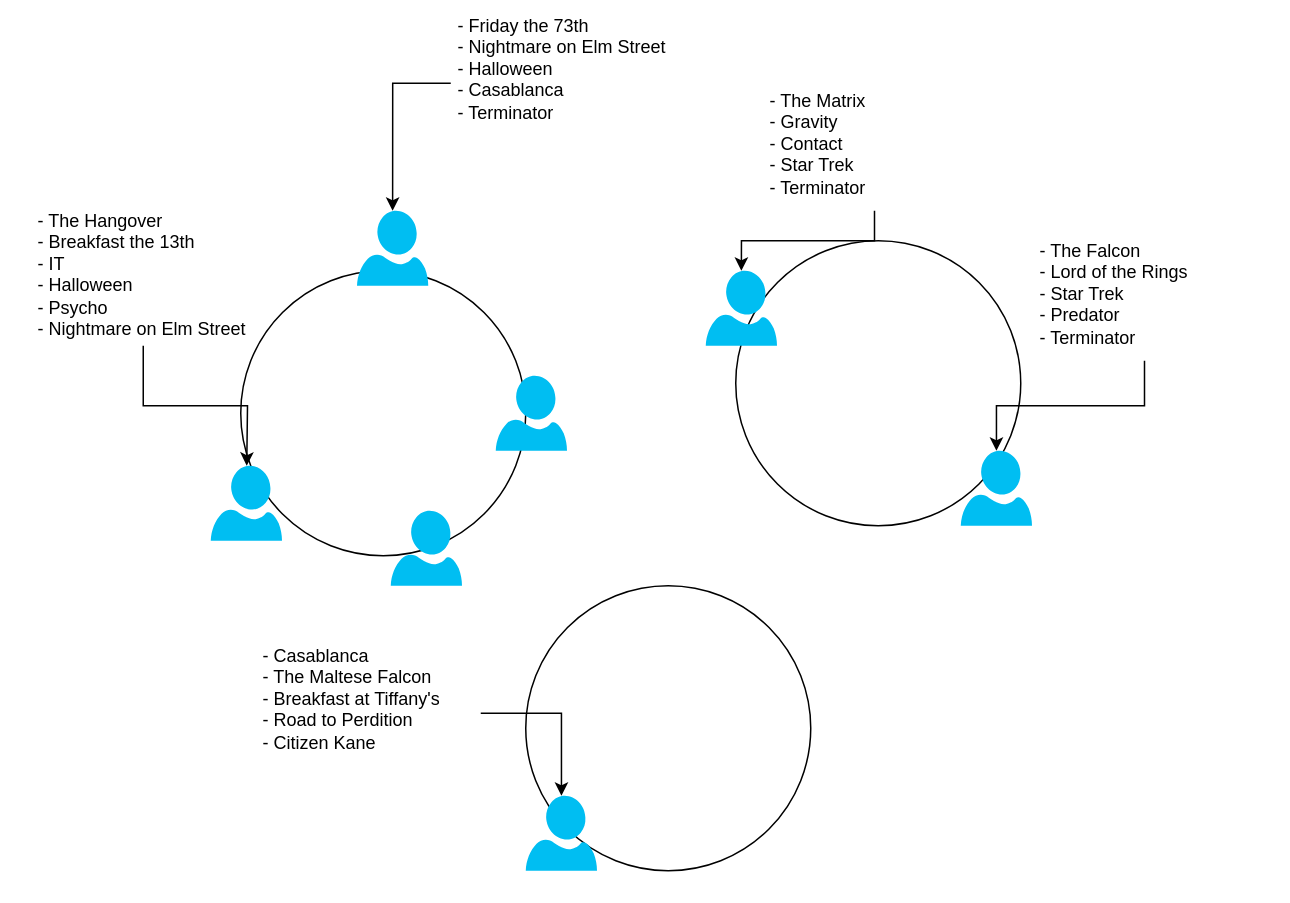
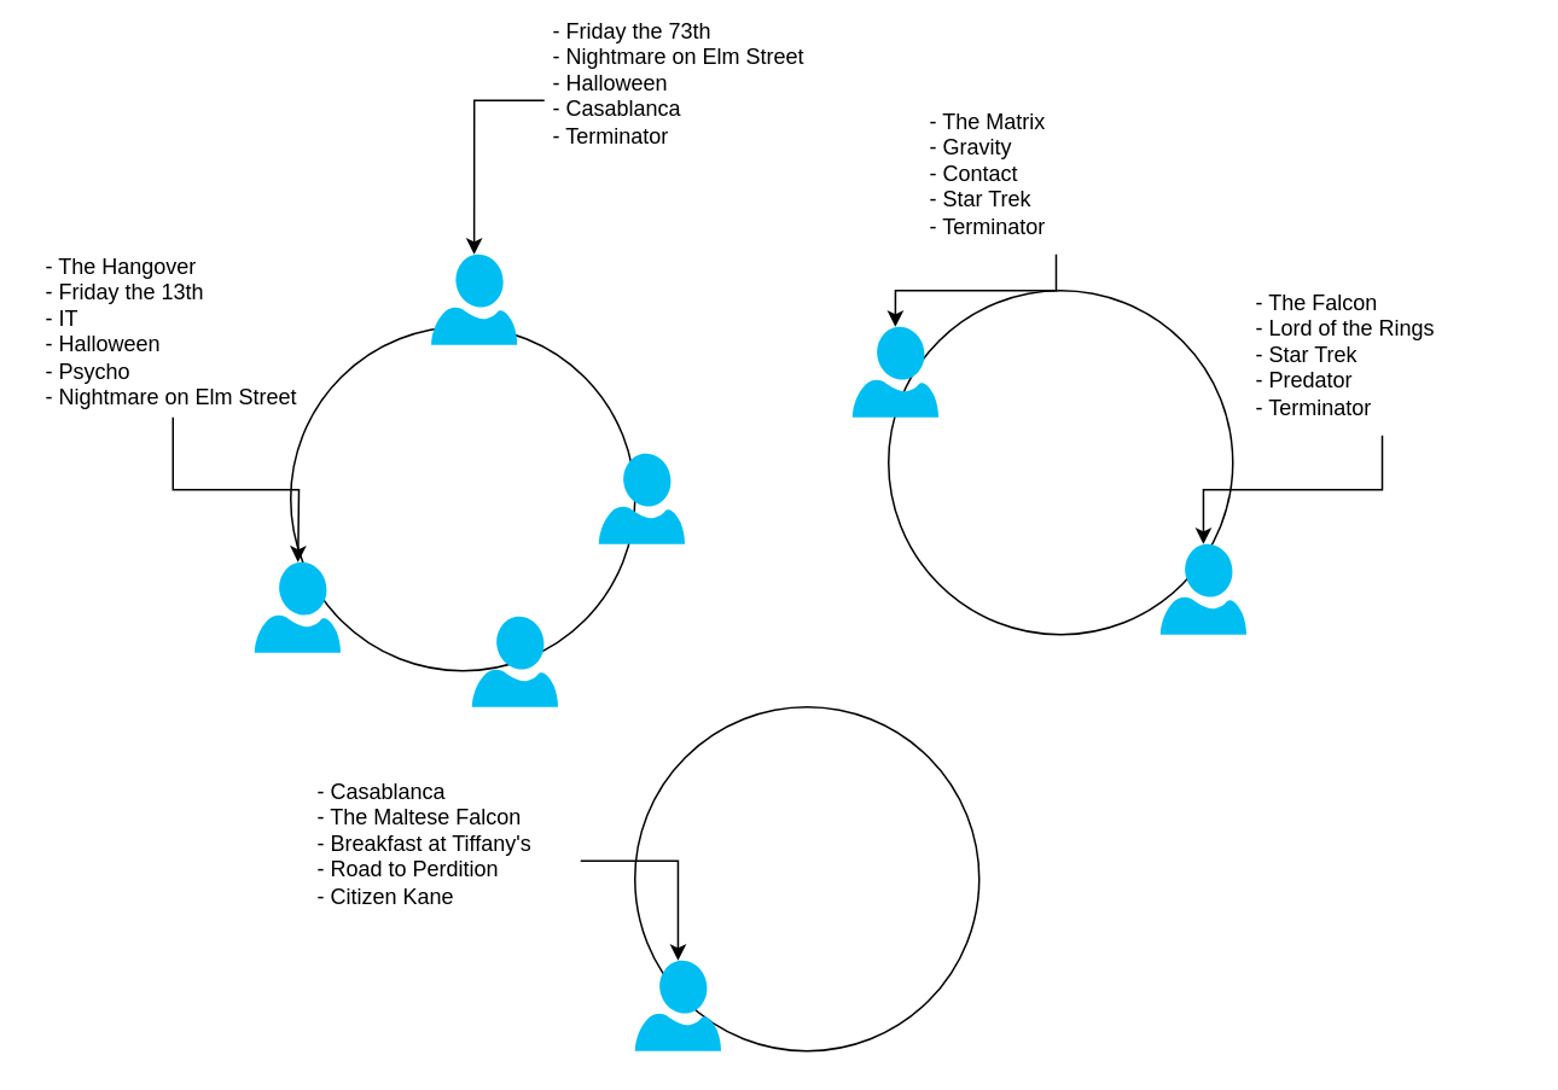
- <mxCell id="12" value="&lt;div&gt;- The Hangover&lt;/div&gt;&lt;div&gt;- Breakfast the 13th&lt;/div&gt;&lt;div&gt;- IT&lt;/div&gt;&lt;div&gt;- Halloween&lt;/div&gt;&lt;div&gt;- Psycho&lt;/div&gt;&lt;div&gt;- Nightmare on Elm Street&lt;br&gt;&lt;/div&gt;" style="text;html=1;strokeColor=none;fillColor=none;spacing=5;spacingTop=-20;whiteSpace=wrap;overflow=hidden;rounded=0;" vertex="1" parent="1"><mxGeometry x="20" y="150" width="150" height="80" as="geometry" /></mxCell>
+ <mxCell id="12" value="&lt;div&gt;- The Hangover&lt;/div&gt;&lt;div&gt;- Friday the 13th&lt;/div&gt;&lt;div&gt;- IT&lt;/div&gt;&lt;div&gt;- Halloween&lt;/div&gt;&lt;div&gt;- Psycho&lt;/div&gt;&lt;div&gt;- Nightmare on Elm Street&lt;br&gt;&lt;/div&gt;" style="text;html=1;strokeColor=none;fillColor=none;spacing=5;spacingTop=-20;whiteSpace=wrap;overflow=hidden;rounded=0;" vertex="1" parent="1"><mxGeometry x="20" y="150" width="150" height="80" as="geometry" /></mxCell>
